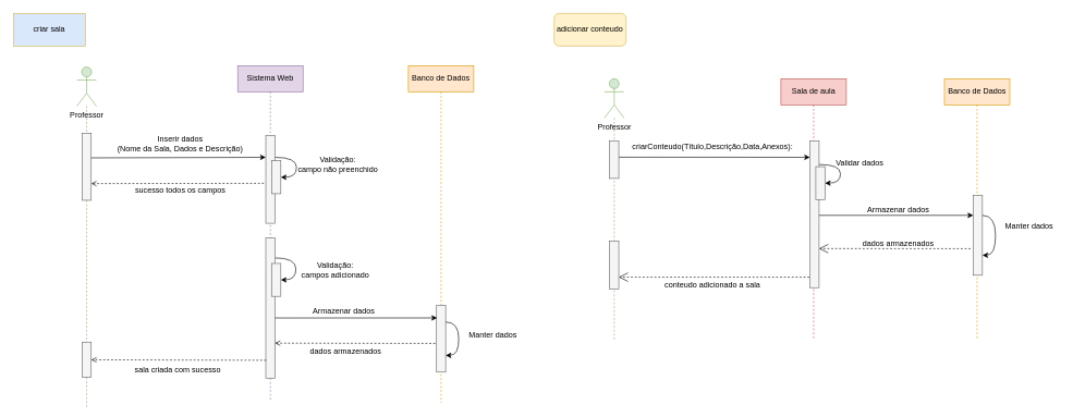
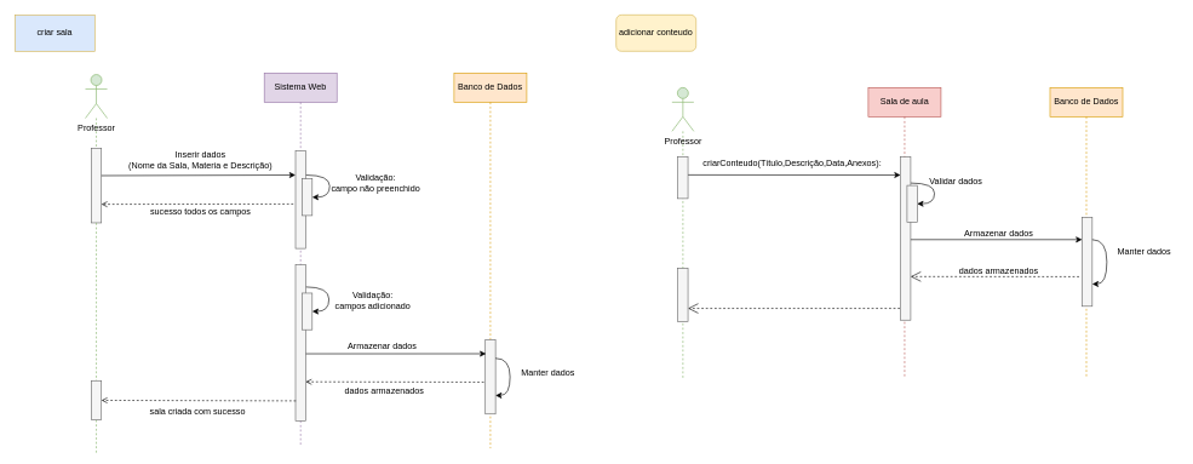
- <mxCell id="18" value="Inserir dados &lt;br&gt;(Nome da Sala, Dados e Descrição&lt;span style=&quot;background-color: initial;&quot;&gt;)&lt;/span&gt;" style="text;html=1;align=center;verticalAlign=middle;resizable=0;points=[];autosize=1;strokeColor=none;fillColor=none;" parent="1" vertex="1"><mxGeometry x="167" y="199" width="215" height="41" as="geometry" /></mxCell>
+ <mxCell id="18" value="Inserir dados &lt;br&gt;(Nome da Sala, Materia e Descrição&lt;span style=&quot;background-color: initial;&quot;&gt;)&lt;/span&gt;" style="text;html=1;align=center;verticalAlign=middle;resizable=0;points=[];autosize=1;strokeColor=none;fillColor=none;" parent="1" vertex="1"><mxGeometry x="167" y="199" width="215" height="41" as="geometry" /></mxCell>
- <mxCell id="53" value="conteudo adicionado a sala" style="text;html=1;align=center;verticalAlign=middle;resizable=0;points=[];autosize=1;strokeColor=none;fillColor=none;" vertex="1" parent="1"><mxGeometry x="1003.87" y="420.75" width="170" height="30" as="geometry" /></mxCell>
